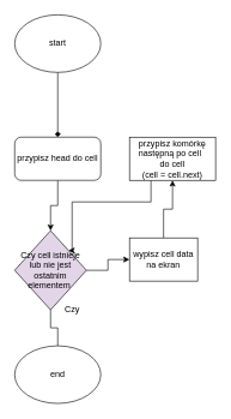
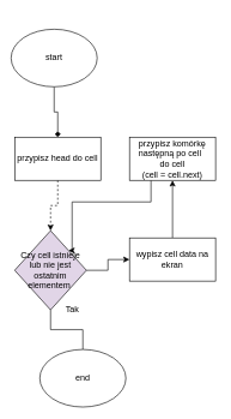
- <mxCell id="3" value="start" style="ellipse;whiteSpace=wrap;html=1;" parent="1" vertex="1"><mxGeometry x="20" y="20" width="120" height="80" as="geometry" /></mxCell>
+ <mxCell id="3" value="start" style="ellipse;whiteSpace=wrap;html=1;" parent="1" vertex="1"><mxGeometry x="15" y="40" width="120" height="80" as="geometry" /></mxCell>
- <mxCell id="5" value="przypisz head do cell" style="whiteSpace=wrap;html=1;rounded=1;" parent="1" vertex="1"><mxGeometry x="20" y="190" width="120" height="60" as="geometry" /></mxCell>
+ <mxCell id="5" value="przypisz head do cell" style="whiteSpace=wrap;html=1;" parent="1" vertex="1"><mxGeometry x="20" y="190" width="120" height="60" as="geometry" /></mxCell>
- <mxCell id="4" value="" style="edgeStyle=orthogonalEdgeStyle;rounded=0;orthogonalLoop=1;jettySize=auto;html=1;" parent="1" source="5" target="8" edge="1"><mxGeometry relative="1" as="geometry" /></mxCell>
+ <mxCell id="4" value="" style="edgeStyle=orthogonalEdgeStyle;rounded=0;orthogonalLoop=1;jettySize=auto;html=1;dashed=1;" parent="1" source="5" target="8" edge="1"><mxGeometry relative="1" as="geometry" /></mxCell>
- <mxCell id="12" value="wypisz cell data na ekran" style="whiteSpace=wrap;html=1;" parent="1" vertex="1"><mxGeometry x="180" y="330" width="95" height="60" as="geometry" /></mxCell>
+ <mxCell id="12" value="wypisz cell data na ekran" style="whiteSpace=wrap;html=1;" parent="1" vertex="1"><mxGeometry x="180" y="330" width="120" height="60" as="geometry" /></mxCell>
- <mxCell id="10" value="Czy" style="text;html=1;align=center;verticalAlign=middle;resizable=0;points=[];autosize=1;" parent="1" vertex="1"><mxGeometry x="85" y="420" width="30" height="20" as="geometry" /></mxCell>
+ <mxCell id="10" value="Tak" style="text;html=1;align=center;verticalAlign=middle;resizable=0;points=[];autosize=1;" parent="1" vertex="1"><mxGeometry x="85" y="420" width="30" height="20" as="geometry" /></mxCell>
- <mxCell id="9" value="end" style="ellipse;whiteSpace=wrap;html=1;" parent="1" vertex="1"><mxGeometry x="20" y="480" width="120" height="80" as="geometry" /></mxCell>
+ <mxCell id="9" value="end" style="ellipse;whiteSpace=wrap;html=1;" parent="1" vertex="1"><mxGeometry x="55" y="485" width="120" height="80" as="geometry" /></mxCell>
